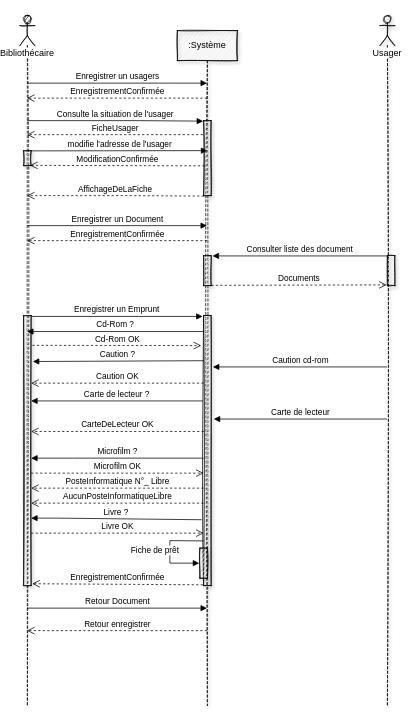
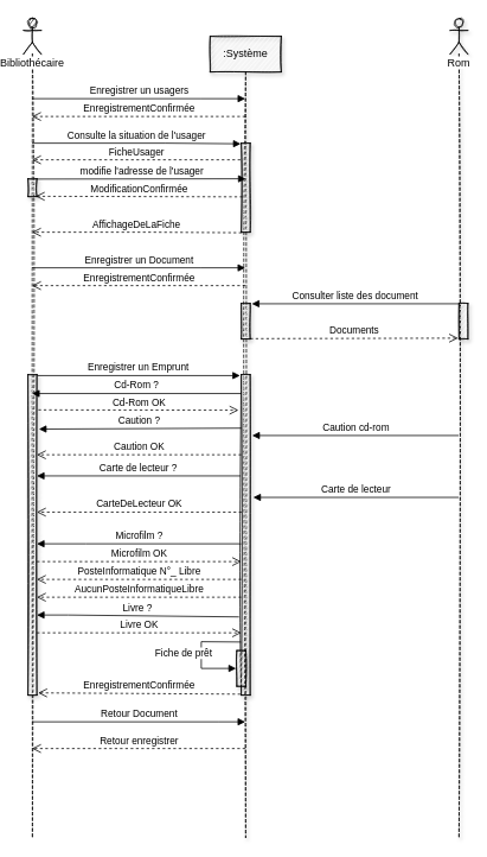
- <mxCell id="22" value="Usager" style="shape=umlLifeline;participant=umlActor;perimeter=lifelinePerimeter;whiteSpace=wrap;html=1;container=1;collapsible=0;recursiveResize=0;verticalAlign=top;spacingTop=36;outlineConnect=0;rounded=0;shadow=1;glass=0;labelBackgroundColor=default;sketch=1;fillStyle=hachure;fillColor=#FFFFFF;" vertex="1" parent="1"><mxGeometry x="500" y="20" width="20" height="920" as="geometry" /></mxCell>
+ <mxCell id="22" value="Rom" style="shape=umlLifeline;participant=umlActor;perimeter=lifelinePerimeter;whiteSpace=wrap;html=1;container=1;collapsible=0;recursiveResize=0;verticalAlign=top;spacingTop=36;outlineConnect=0;rounded=0;shadow=1;glass=0;labelBackgroundColor=default;sketch=1;fillStyle=hachure;fillColor=#FFFFFF;" vertex="1" parent="1"><mxGeometry x="500" y="20" width="20" height="920" as="geometry" /></mxCell>
